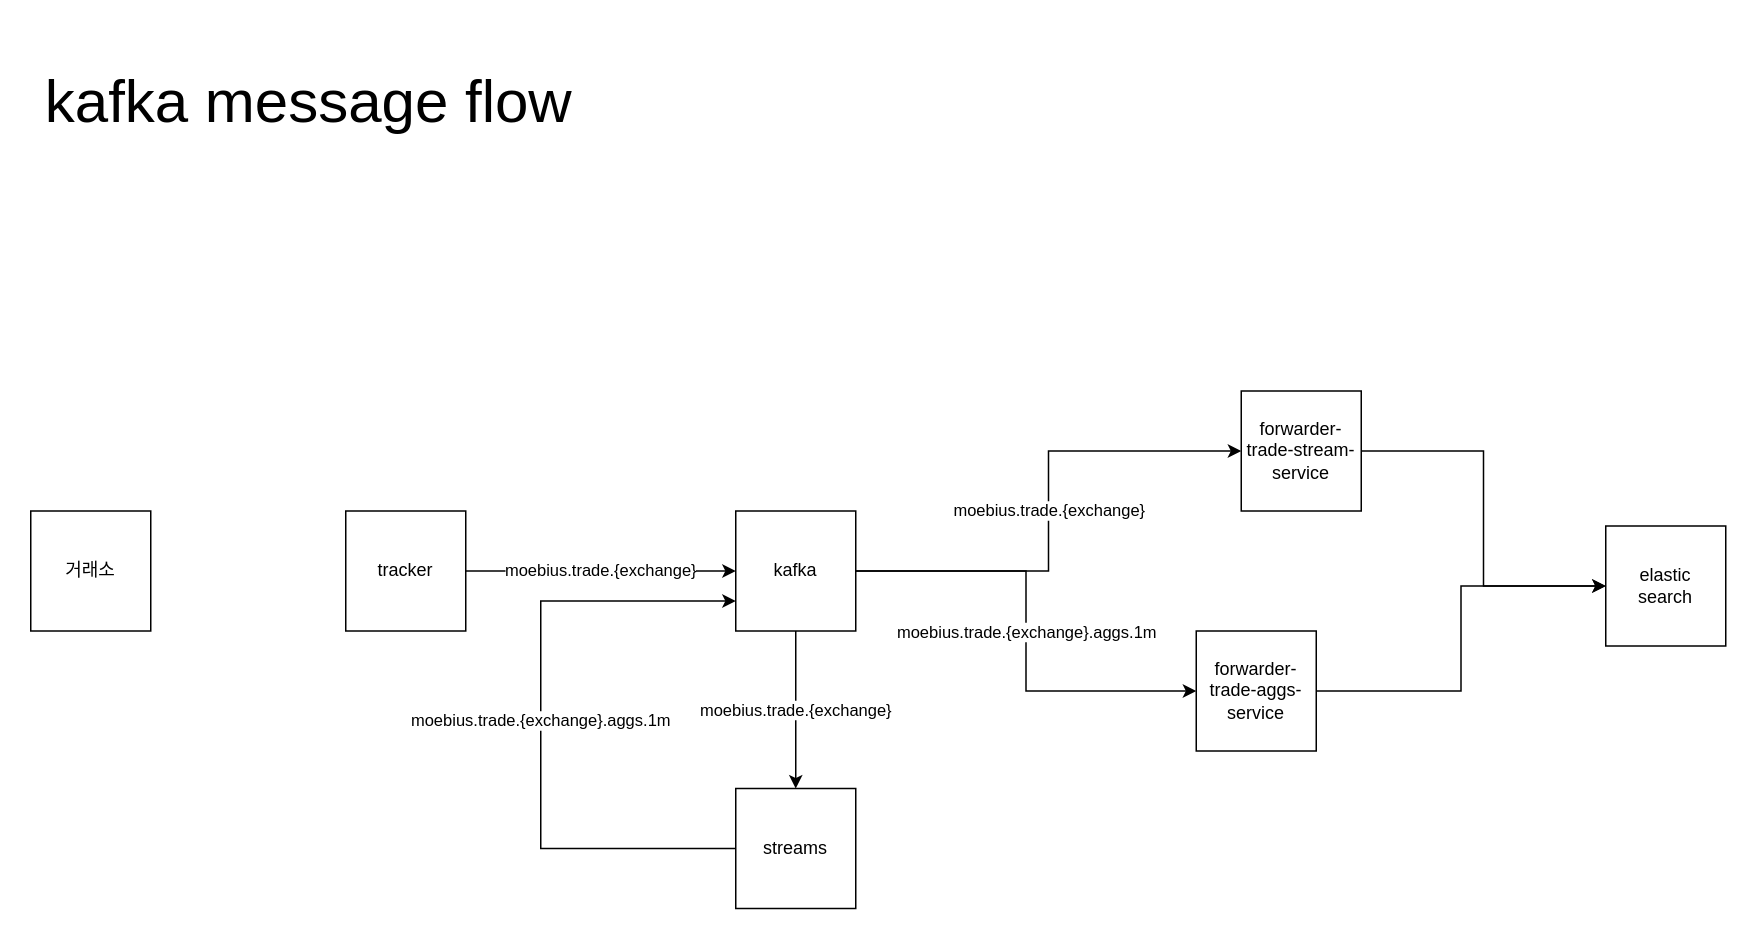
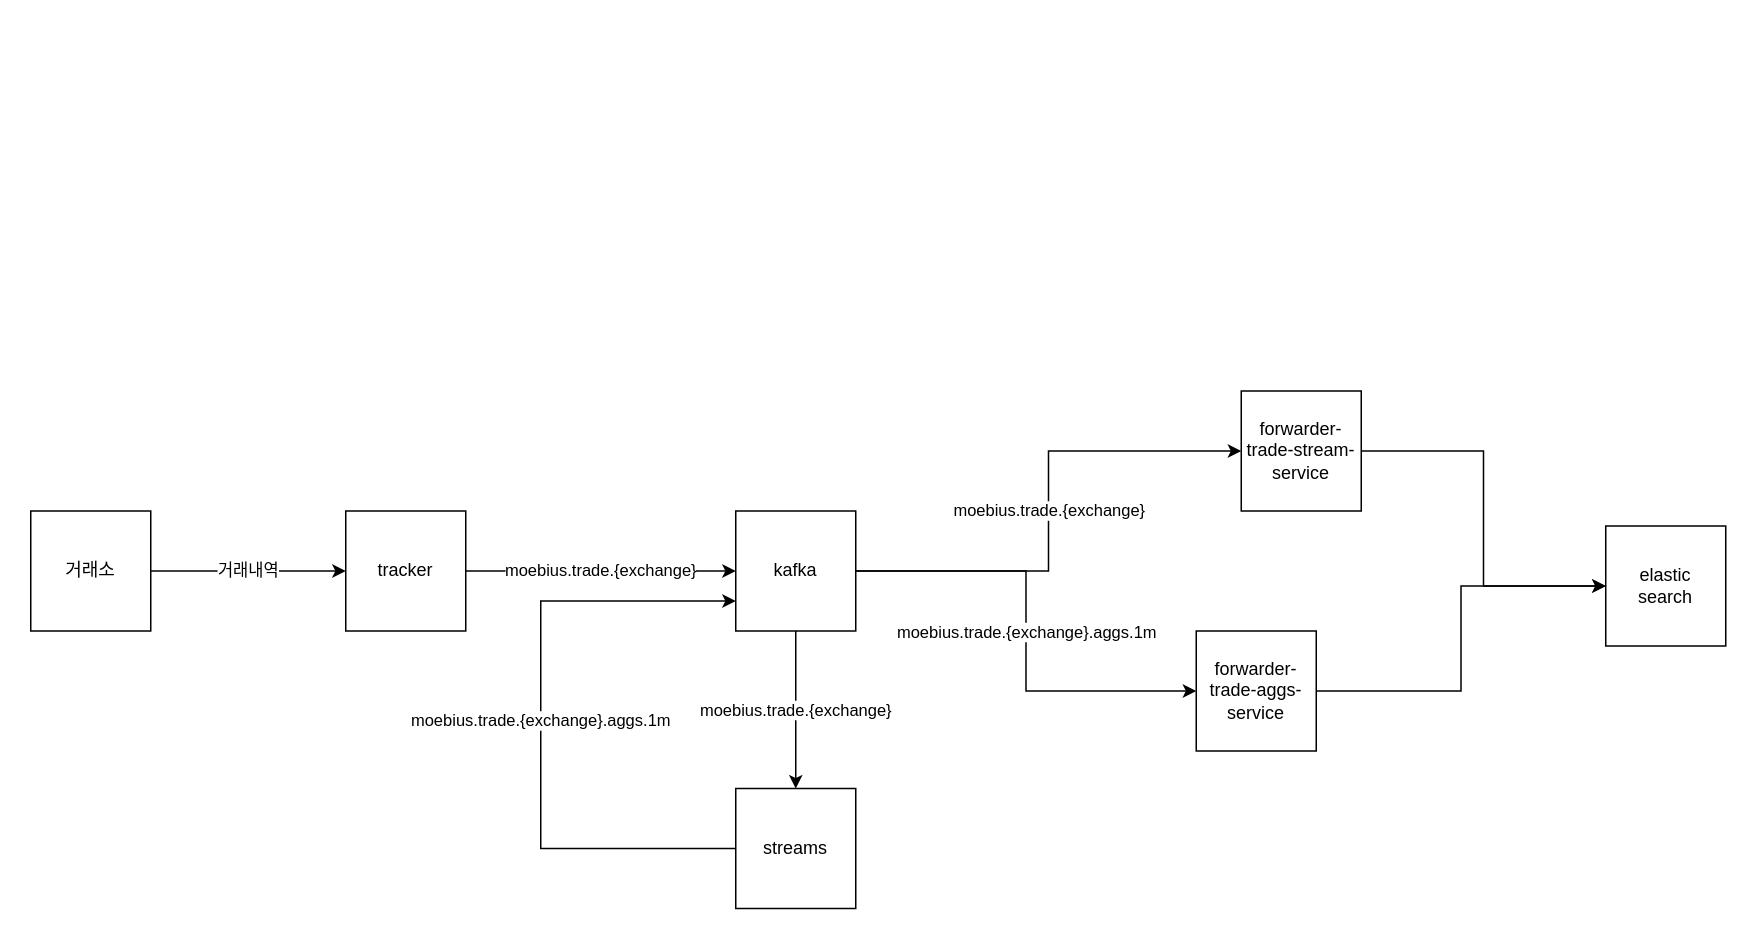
- <mxCell id="17" value="&lt;font style=&quot;font-size: 40px&quot;&gt;kafka message flow&lt;/font&gt;" style="text;html=1;align=center;verticalAlign=middle;resizable=0;points=[];autosize=1;strokeColor=none;fontSize=60;" vertex="1" parent="1"><mxGeometry x="20" y="20" width="370" height="80" as="geometry" /></mxCell>
+ <mxCell id="2" value="거래내역" style="edgeStyle=orthogonalEdgeStyle;rounded=0;orthogonalLoop=1;jettySize=auto;html=1;exitX=1;exitY=0.5;exitDx=0;exitDy=0;" edge="1" parent="1" source="3" target="5"><mxGeometry relative="1" as="geometry" /></mxCell>
